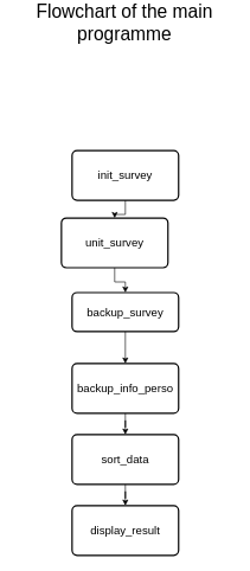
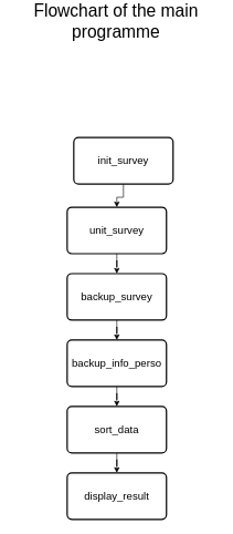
- <mxCell id="3" value="init_survey" style="rounded=1;whiteSpace=wrap;html=1;absoluteArcSize=1;arcSize=14;strokeWidth=2;fontSize=16;" vertex="1" parent="1"><mxGeometry x="101" y="210" width="150" height="70" as="geometry" /></mxCell>
+ <mxCell id="3" value="init_survey" style="rounded=1;whiteSpace=wrap;html=1;absoluteArcSize=1;arcSize=14;strokeWidth=2;fontSize=16;" vertex="1" parent="1"><mxGeometry x="111" y="205" width="150" height="70" as="geometry" /></mxCell>
- <mxCell id="5" value="unit_survey" style="rounded=1;whiteSpace=wrap;html=1;absoluteArcSize=1;arcSize=14;strokeWidth=2;fontSize=16;" vertex="1" parent="1"><mxGeometry x="86" y="305" width="150" height="70" as="geometry" /></mxCell>
+ <mxCell id="5" value="unit_survey" style="rounded=1;whiteSpace=wrap;html=1;absoluteArcSize=1;arcSize=14;strokeWidth=2;fontSize=16;" vertex="1" parent="1"><mxGeometry x="101" y="310" width="150" height="70" as="geometry" /></mxCell>
- <mxCell id="7" value="&lt;div style=&quot;font-size: 16px;&quot;&gt;backup_survey&lt;/div&gt;" style="rounded=1;whiteSpace=wrap;html=1;absoluteArcSize=1;arcSize=14;strokeWidth=2;fontSize=16;" vertex="1" parent="1"><mxGeometry x="101" y="410" width="150" height="55" as="geometry" /></mxCell>
+ <mxCell id="7" value="&lt;div style=&quot;font-size: 16px;&quot;&gt;backup_survey&lt;/div&gt;" style="rounded=1;whiteSpace=wrap;html=1;absoluteArcSize=1;arcSize=14;strokeWidth=2;fontSize=16;" vertex="1" parent="1"><mxGeometry x="101" y="410" width="150" height="70" as="geometry" /></mxCell>
